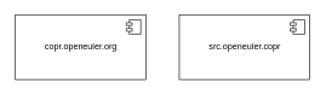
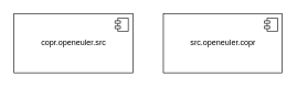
- <mxCell id="2" value="copr.openeuler.org" style="html=1;dropTarget=0;" vertex="1" parent="1"><mxGeometry x="20" y="20" width="180" height="90" as="geometry" /></mxCell>
+ <mxCell id="2" value="copr.openeuler.src" style="html=1;dropTarget=0;" vertex="1" parent="1"><mxGeometry x="20" y="20" width="180" height="90" as="geometry" /></mxCell>
